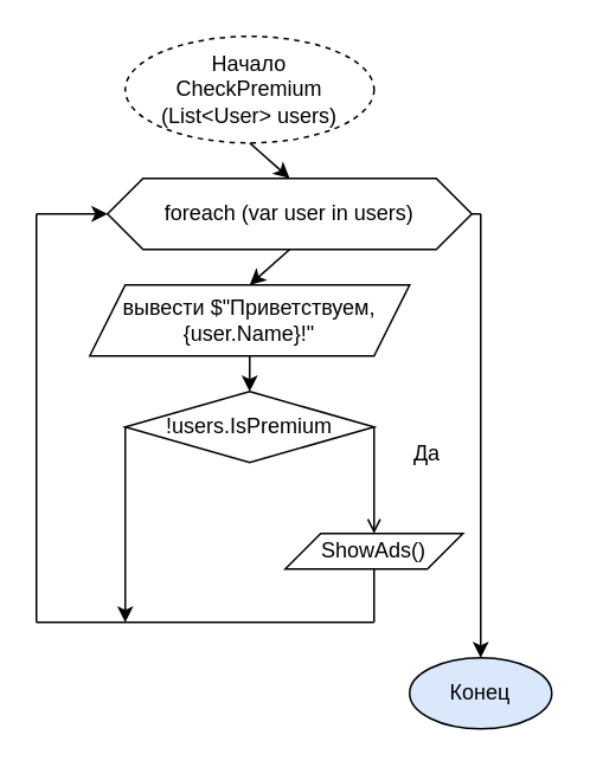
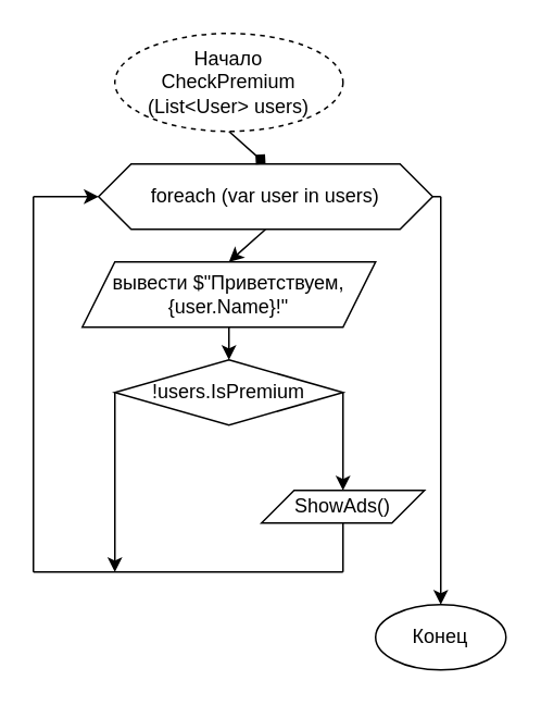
- <mxCell id="4" value="" style="endArrow=classic;html=1;rounded=0;exitX=0.5;exitY=1;exitDx=0;exitDy=0;entryX=0.5;entryY=0;entryDx=0;entryDy=0;" edge="1" parent="1" source="2" target="3"><mxGeometry width="50" height="50" relative="1" as="geometry"><mxPoint x="130" y="340" as="sourcePoint" /><mxPoint x="180" y="290" as="targetPoint" /></mxGeometry></mxCell>
+ <mxCell id="4" value="" style="endArrow=diamond;html=1;rounded=0;exitX=0.5;exitY=1;exitDx=0;exitDy=0;entryX=0.5;entryY=0;entryDx=0;entryDy=0;" edge="1" parent="1" source="2" target="3"><mxGeometry width="50" height="50" relative="1" as="geometry"><mxPoint x="130" y="340" as="sourcePoint" /><mxPoint x="180" y="290" as="targetPoint" /></mxGeometry></mxCell>
- <mxCell id="11" value="Да" style="text;html=1;strokeColor=none;fillColor=none;align=center;verticalAlign=middle;whiteSpace=wrap;rounded=0;" vertex="1" parent="1"><mxGeometry x="210" y="240" width="60" height="30" as="geometry" /></mxCell>
- <mxCell id="10" value="" style="endArrow=open;html=1;rounded=0;exitX=1;exitY=0.5;exitDx=0;exitDy=0;entryX=0.5;entryY=0;entryDx=0;entryDy=0;" edge="1" parent="1" source="6" target="9"><mxGeometry width="50" height="50" relative="1" as="geometry"><mxPoint x="130" y="330" as="sourcePoint" /><mxPoint x="180" y="280" as="targetPoint" /></mxGeometry></mxCell>
+ <mxCell id="10" value="" style="endArrow=classic;html=1;rounded=0;exitX=1;exitY=0.5;exitDx=0;exitDy=0;entryX=0.5;entryY=0;entryDx=0;entryDy=0;" edge="1" parent="1" source="6" target="9"><mxGeometry width="50" height="50" relative="1" as="geometry"><mxPoint x="130" y="330" as="sourcePoint" /><mxPoint x="180" y="280" as="targetPoint" /></mxGeometry></mxCell>
- <mxCell id="19" value="Конец" style="ellipse;whiteSpace=wrap;html=1;fillColor=#dae8fc;" vertex="1" parent="1"><mxGeometry x="230" y="370" width="80" height="40" as="geometry" /></mxCell>
+ <mxCell id="19" value="Конец" style="ellipse;whiteSpace=wrap;html=1;" vertex="1" parent="1"><mxGeometry x="230" y="370" width="80" height="40" as="geometry" /></mxCell>
